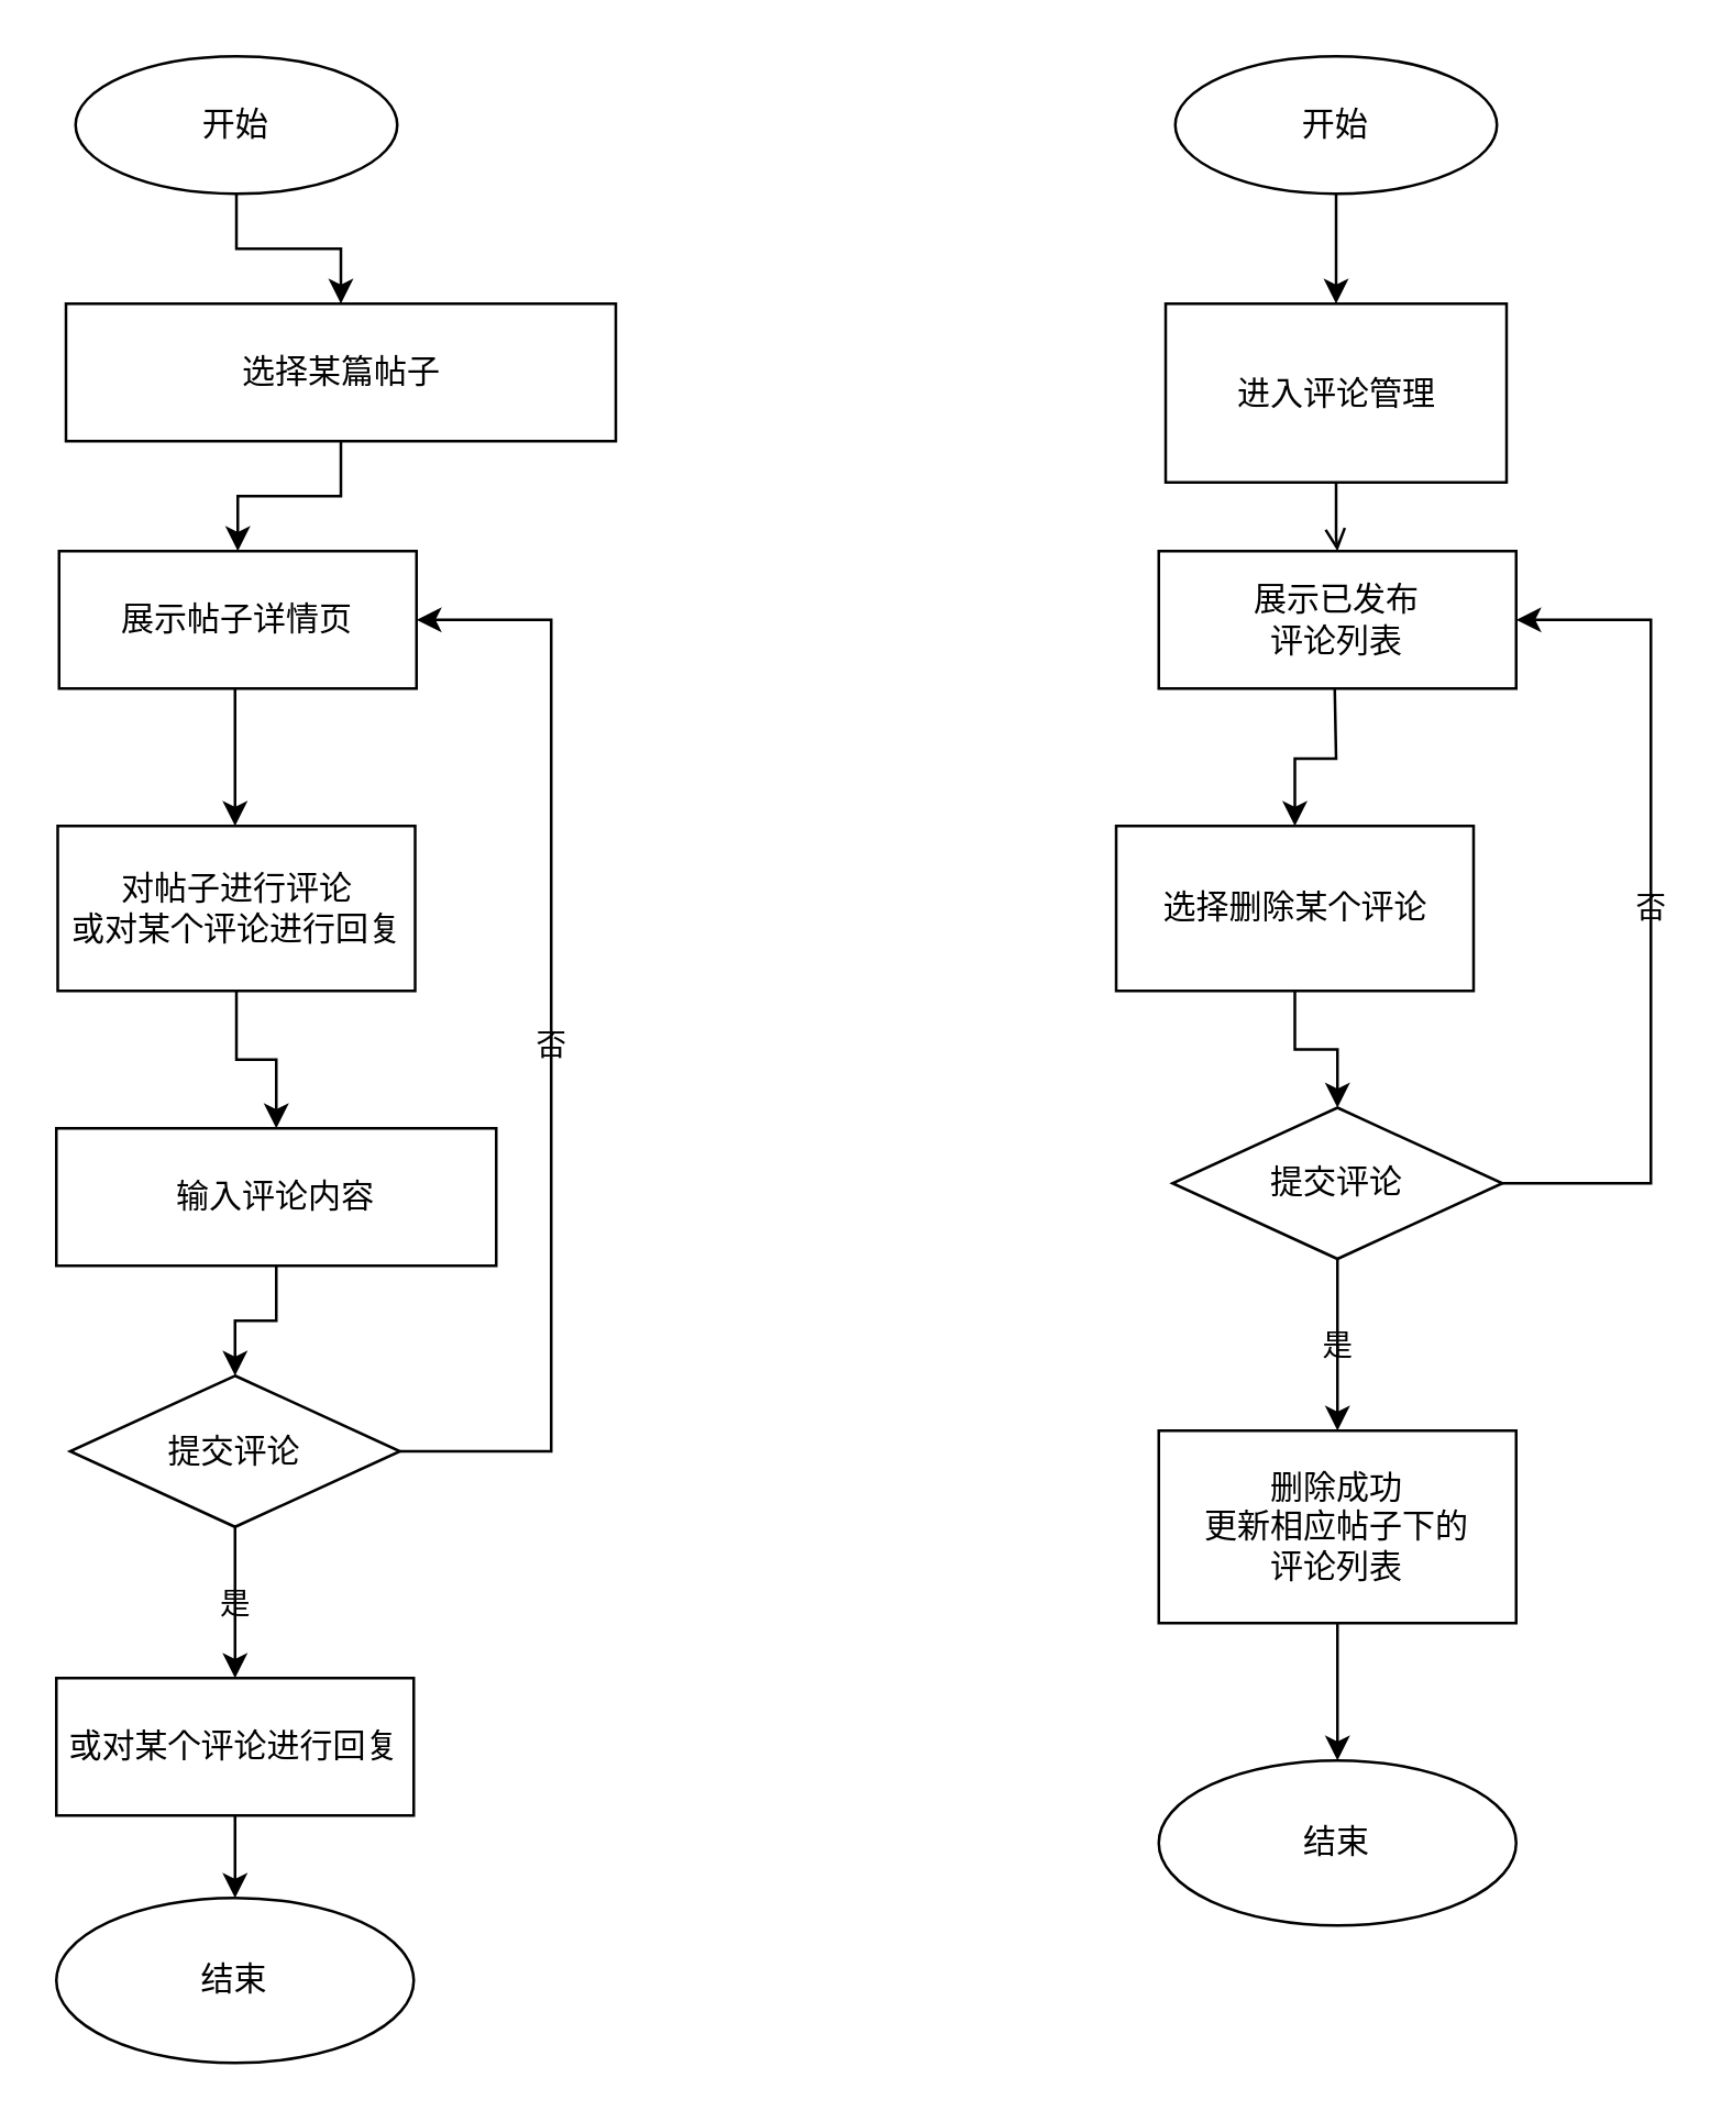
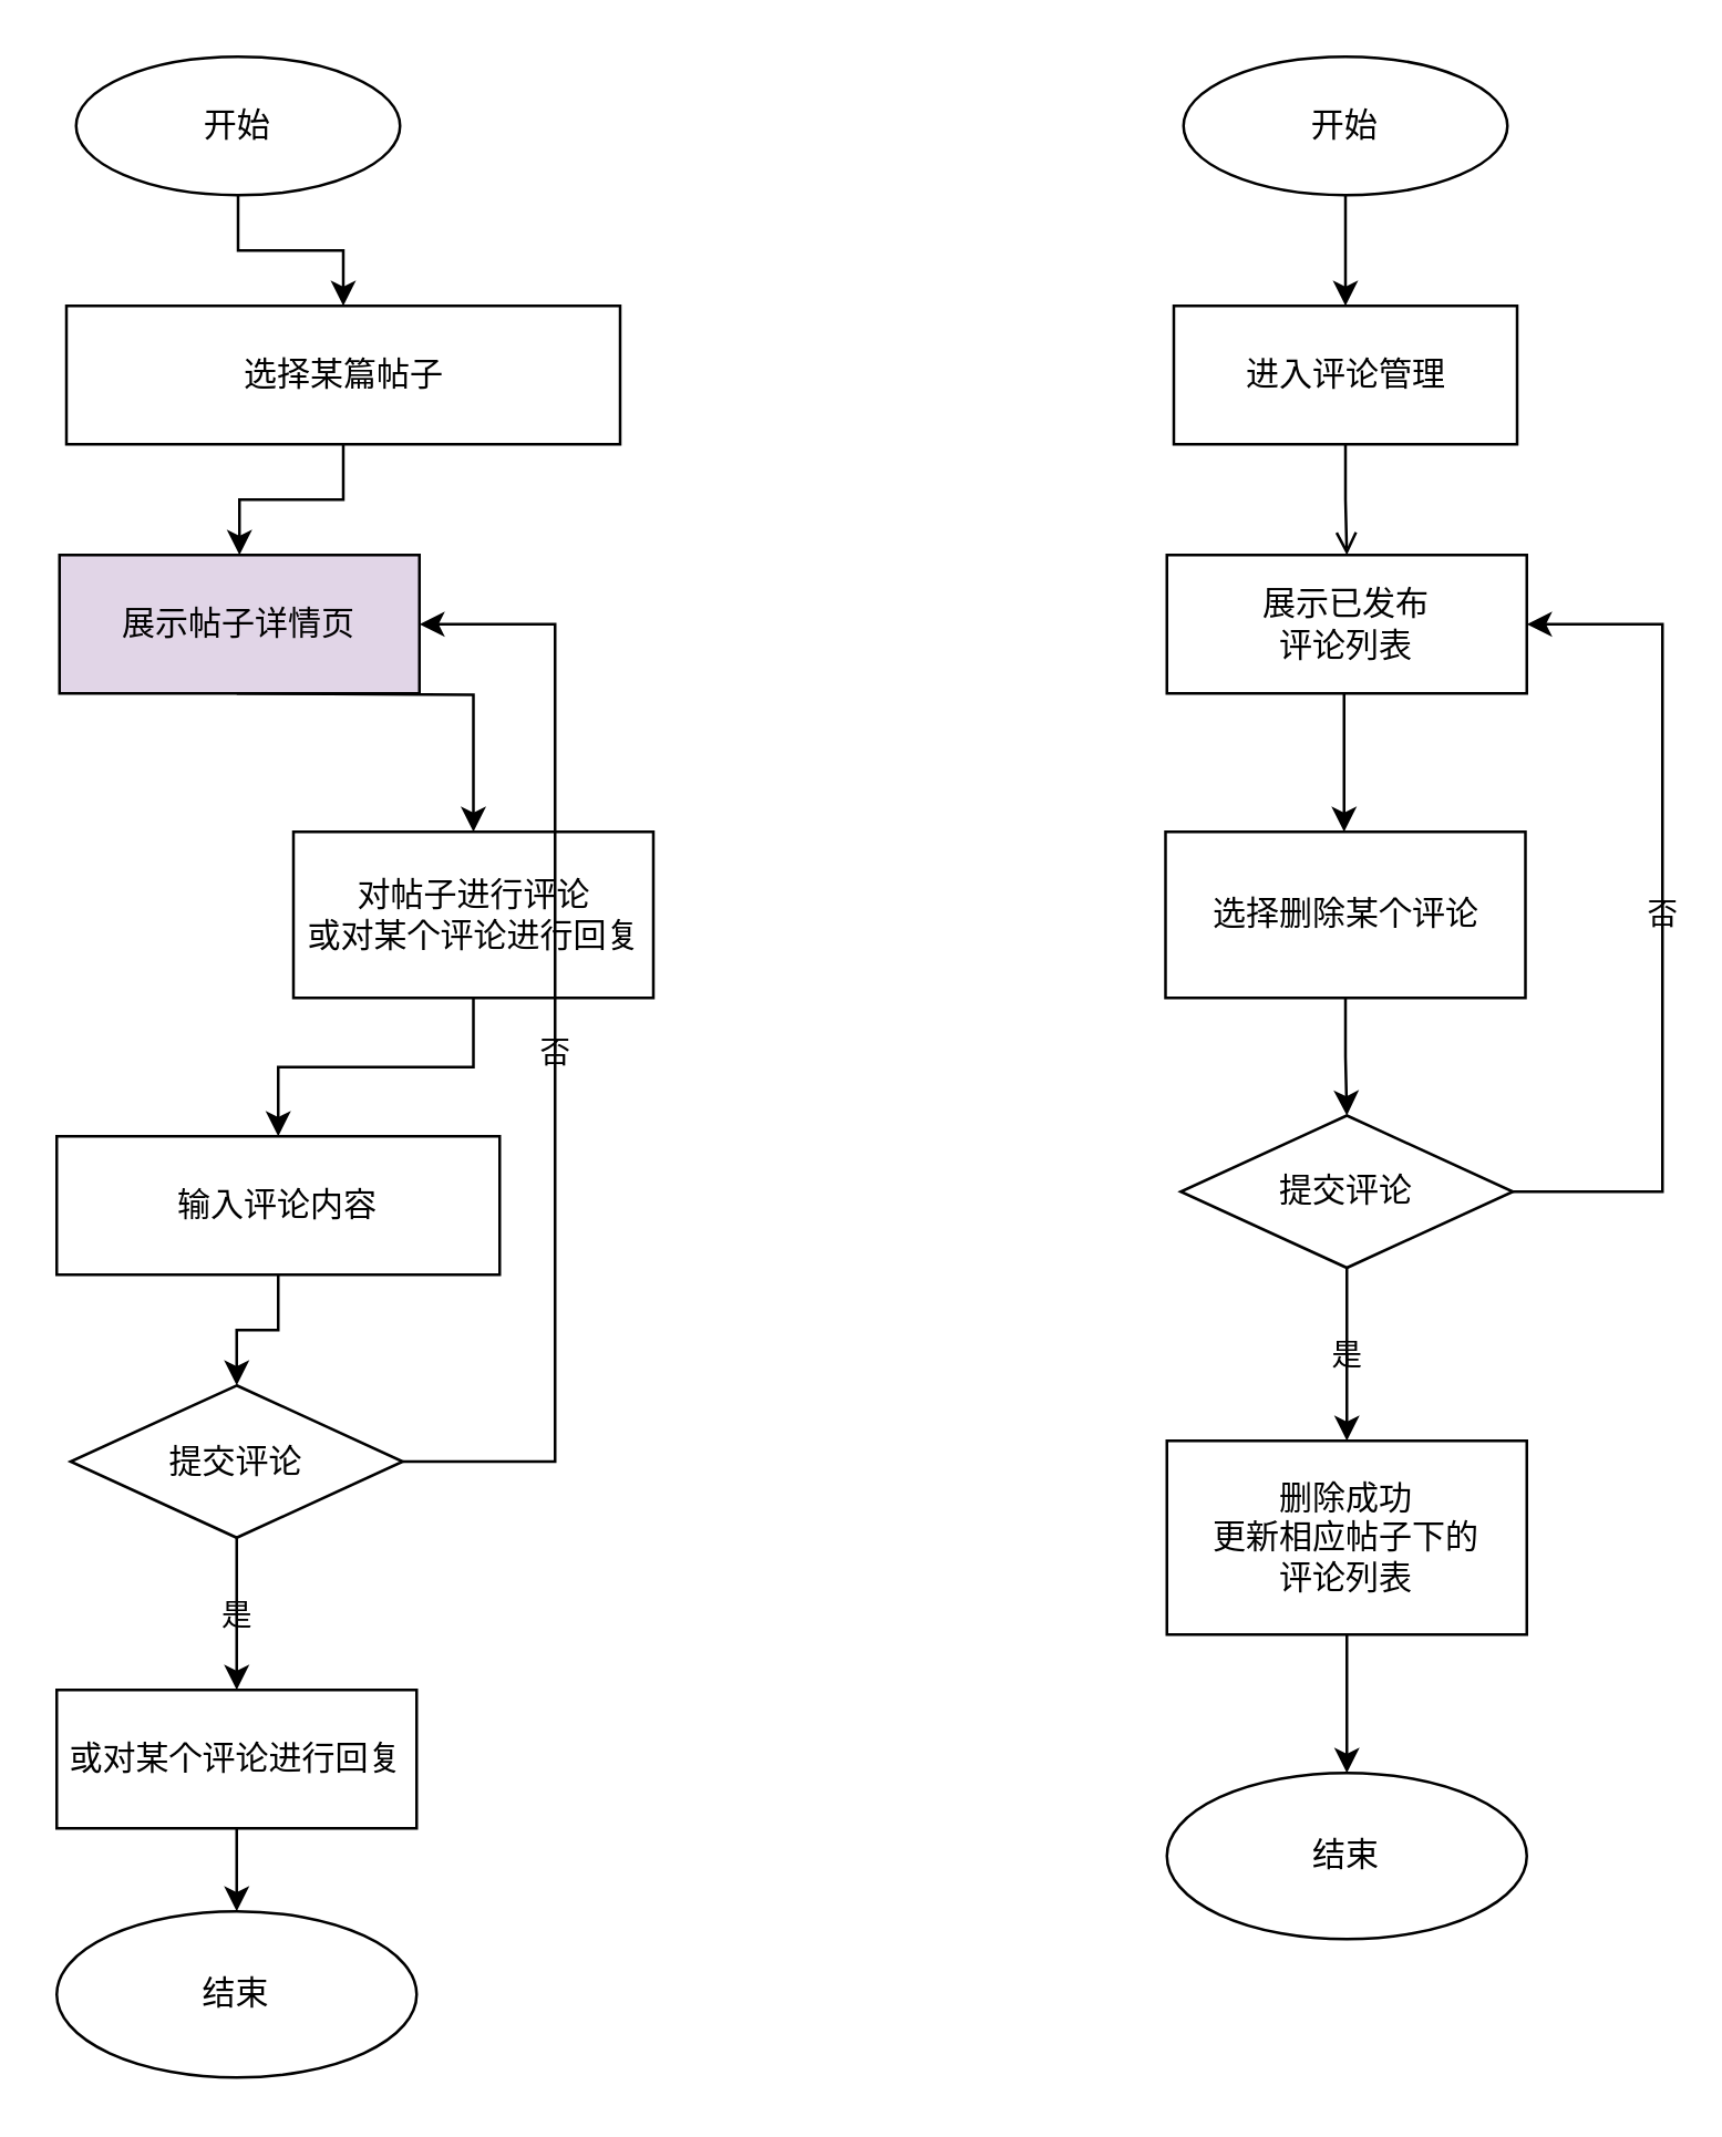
- <mxCell id="23" value="进入评论管理" style="whiteSpace=wrap;html=1;labelBackgroundColor=none;rounded=0;" vertex="1" parent="1"><mxGeometry x="423.5" y="110" width="124" height="65" as="geometry" /></mxCell>
+ <mxCell id="23" value="进入评论管理" style="whiteSpace=wrap;html=1;labelBackgroundColor=none;rounded=0;" vertex="1" parent="1"><mxGeometry x="423.5" y="110" width="124" height="50" as="geometry" /></mxCell>
- <mxCell id="9" value="&lt;span&gt;展示帖子详情页&lt;/span&gt;" style="whiteSpace=wrap;html=1;labelBackgroundColor=none;rounded=0;" vertex="1" parent="1"><mxGeometry x="21" y="200" width="130" height="50" as="geometry" /></mxCell>
+ <mxCell id="9" value="&lt;span&gt;展示帖子详情页&lt;/span&gt;" style="whiteSpace=wrap;html=1;labelBackgroundColor=none;rounded=0;fillColor=#e1d5e7;" vertex="1" parent="1"><mxGeometry x="21" y="200" width="130" height="50" as="geometry" /></mxCell>
- <mxCell id="11" value="对帖子进行评论&lt;br&gt;或对某个评论进行回复" style="whiteSpace=wrap;html=1;labelBackgroundColor=none;rounded=0;" vertex="1" parent="1"><mxGeometry x="20.5" y="300" width="130" height="60" as="geometry" /></mxCell>
+ <mxCell id="11" value="对帖子进行评论&lt;br&gt;或对某个评论进行回复" style="whiteSpace=wrap;html=1;labelBackgroundColor=none;rounded=0;" vertex="1" parent="1"><mxGeometry x="105.5" y="300" width="130" height="60" as="geometry" /></mxCell>
- <mxCell id="27" value="选择删除某个评论" style="whiteSpace=wrap;html=1;labelBackgroundColor=none;rounded=0;" vertex="1" parent="1"><mxGeometry x="405.5" y="300" width="130" height="60" as="geometry" /></mxCell>
+ <mxCell id="27" value="选择删除某个评论" style="whiteSpace=wrap;html=1;labelBackgroundColor=none;rounded=0;" vertex="1" parent="1"><mxGeometry x="420.5" y="300" width="130" height="60" as="geometry" /></mxCell>
